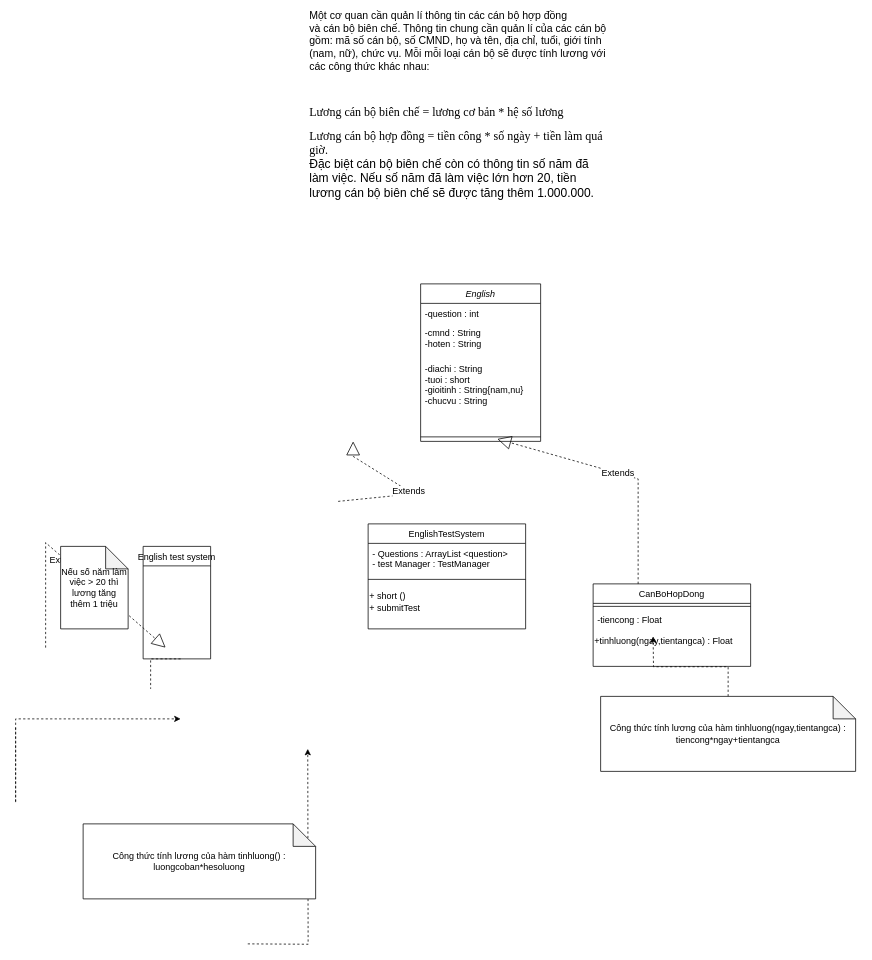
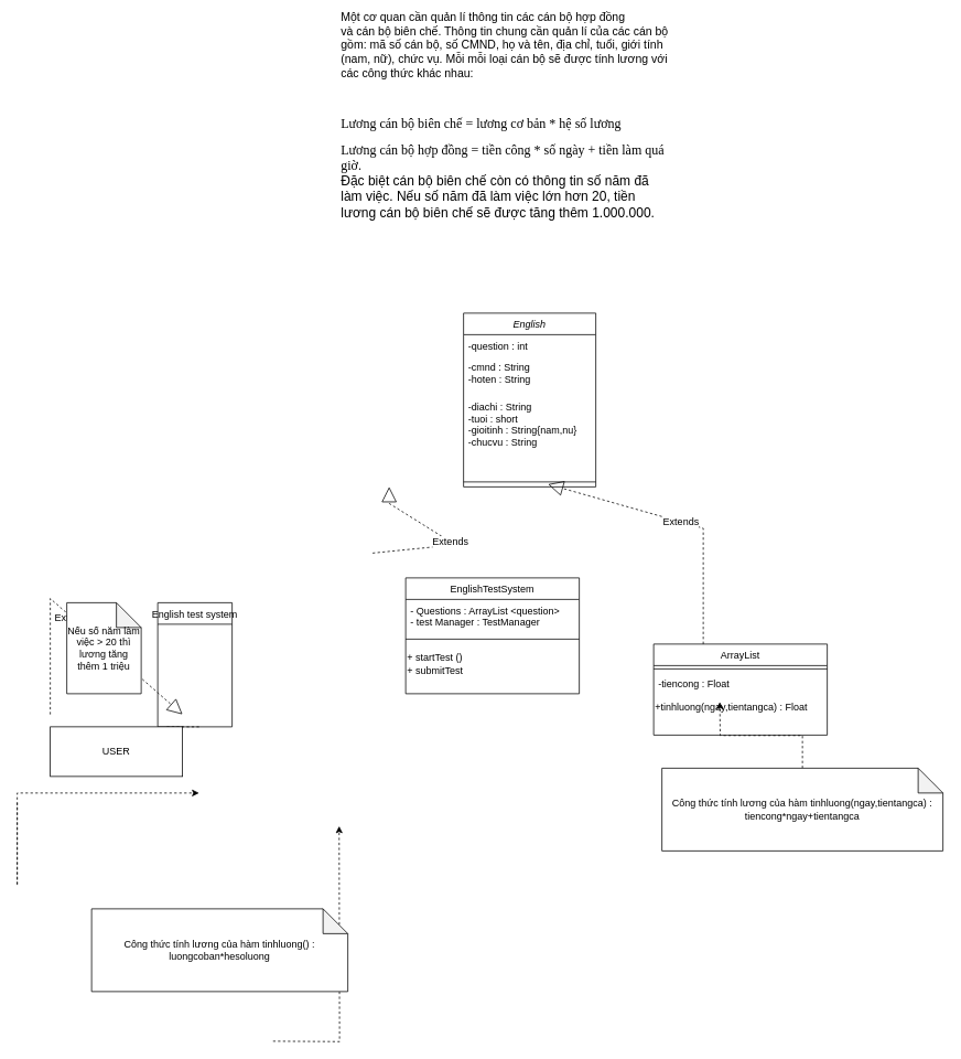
- <mxCell id="9" value="CanBoHopDong" style="swimlane;fontStyle=0;align=center;verticalAlign=top;childLayout=stackLayout;horizontal=1;startSize=26;horizontalStack=0;resizeParent=1;resizeLast=0;collapsible=1;marginBottom=0;rounded=0;shadow=0;strokeWidth=1;" parent="1" vertex="1"><mxGeometry x="790" y="690" width="210" height="110" as="geometry"><mxRectangle x="340" y="380" width="170" height="26" as="alternateBounds" /></mxGeometry></mxCell>
+ <mxCell id="9" value="ArrayList" style="swimlane;fontStyle=0;align=center;verticalAlign=top;childLayout=stackLayout;horizontal=1;startSize=26;horizontalStack=0;resizeParent=1;resizeLast=0;collapsible=1;marginBottom=0;rounded=0;shadow=0;strokeWidth=1;" parent="1" vertex="1"><mxGeometry x="790" y="690" width="210" height="110" as="geometry"><mxRectangle x="340" y="380" width="170" height="26" as="alternateBounds" /></mxGeometry></mxCell>
- <mxCell id="26" value="&lt;font style=&quot;font-size: 12px;&quot;&gt;+ short ()&lt;br&gt;+ submitTest&lt;br&gt;&lt;/font&gt;" style="text;html=1;align=left;verticalAlign=middle;resizable=0;points=[];autosize=1;strokeColor=none;fillColor=none;fontSize=14;" vertex="1" parent="23"><mxGeometry y="78" width="210" height="50" as="geometry" /></mxCell>
+ <mxCell id="26" value="&lt;font style=&quot;font-size: 12px;&quot;&gt;+ startTest ()&lt;br&gt;+ submitTest&lt;br&gt;&lt;/font&gt;" style="text;html=1;align=left;verticalAlign=middle;resizable=0;points=[];autosize=1;strokeColor=none;fillColor=none;fontSize=14;" vertex="1" parent="23"><mxGeometry y="78" width="210" height="50" as="geometry" /></mxCell>
+ <mxCell id="21" value="USER" style="rounded=0;whiteSpace=wrap;html=1;" parent="1" vertex="1"><mxGeometry x="60" y="790" width="160" height="60" as="geometry" /></mxCell>
